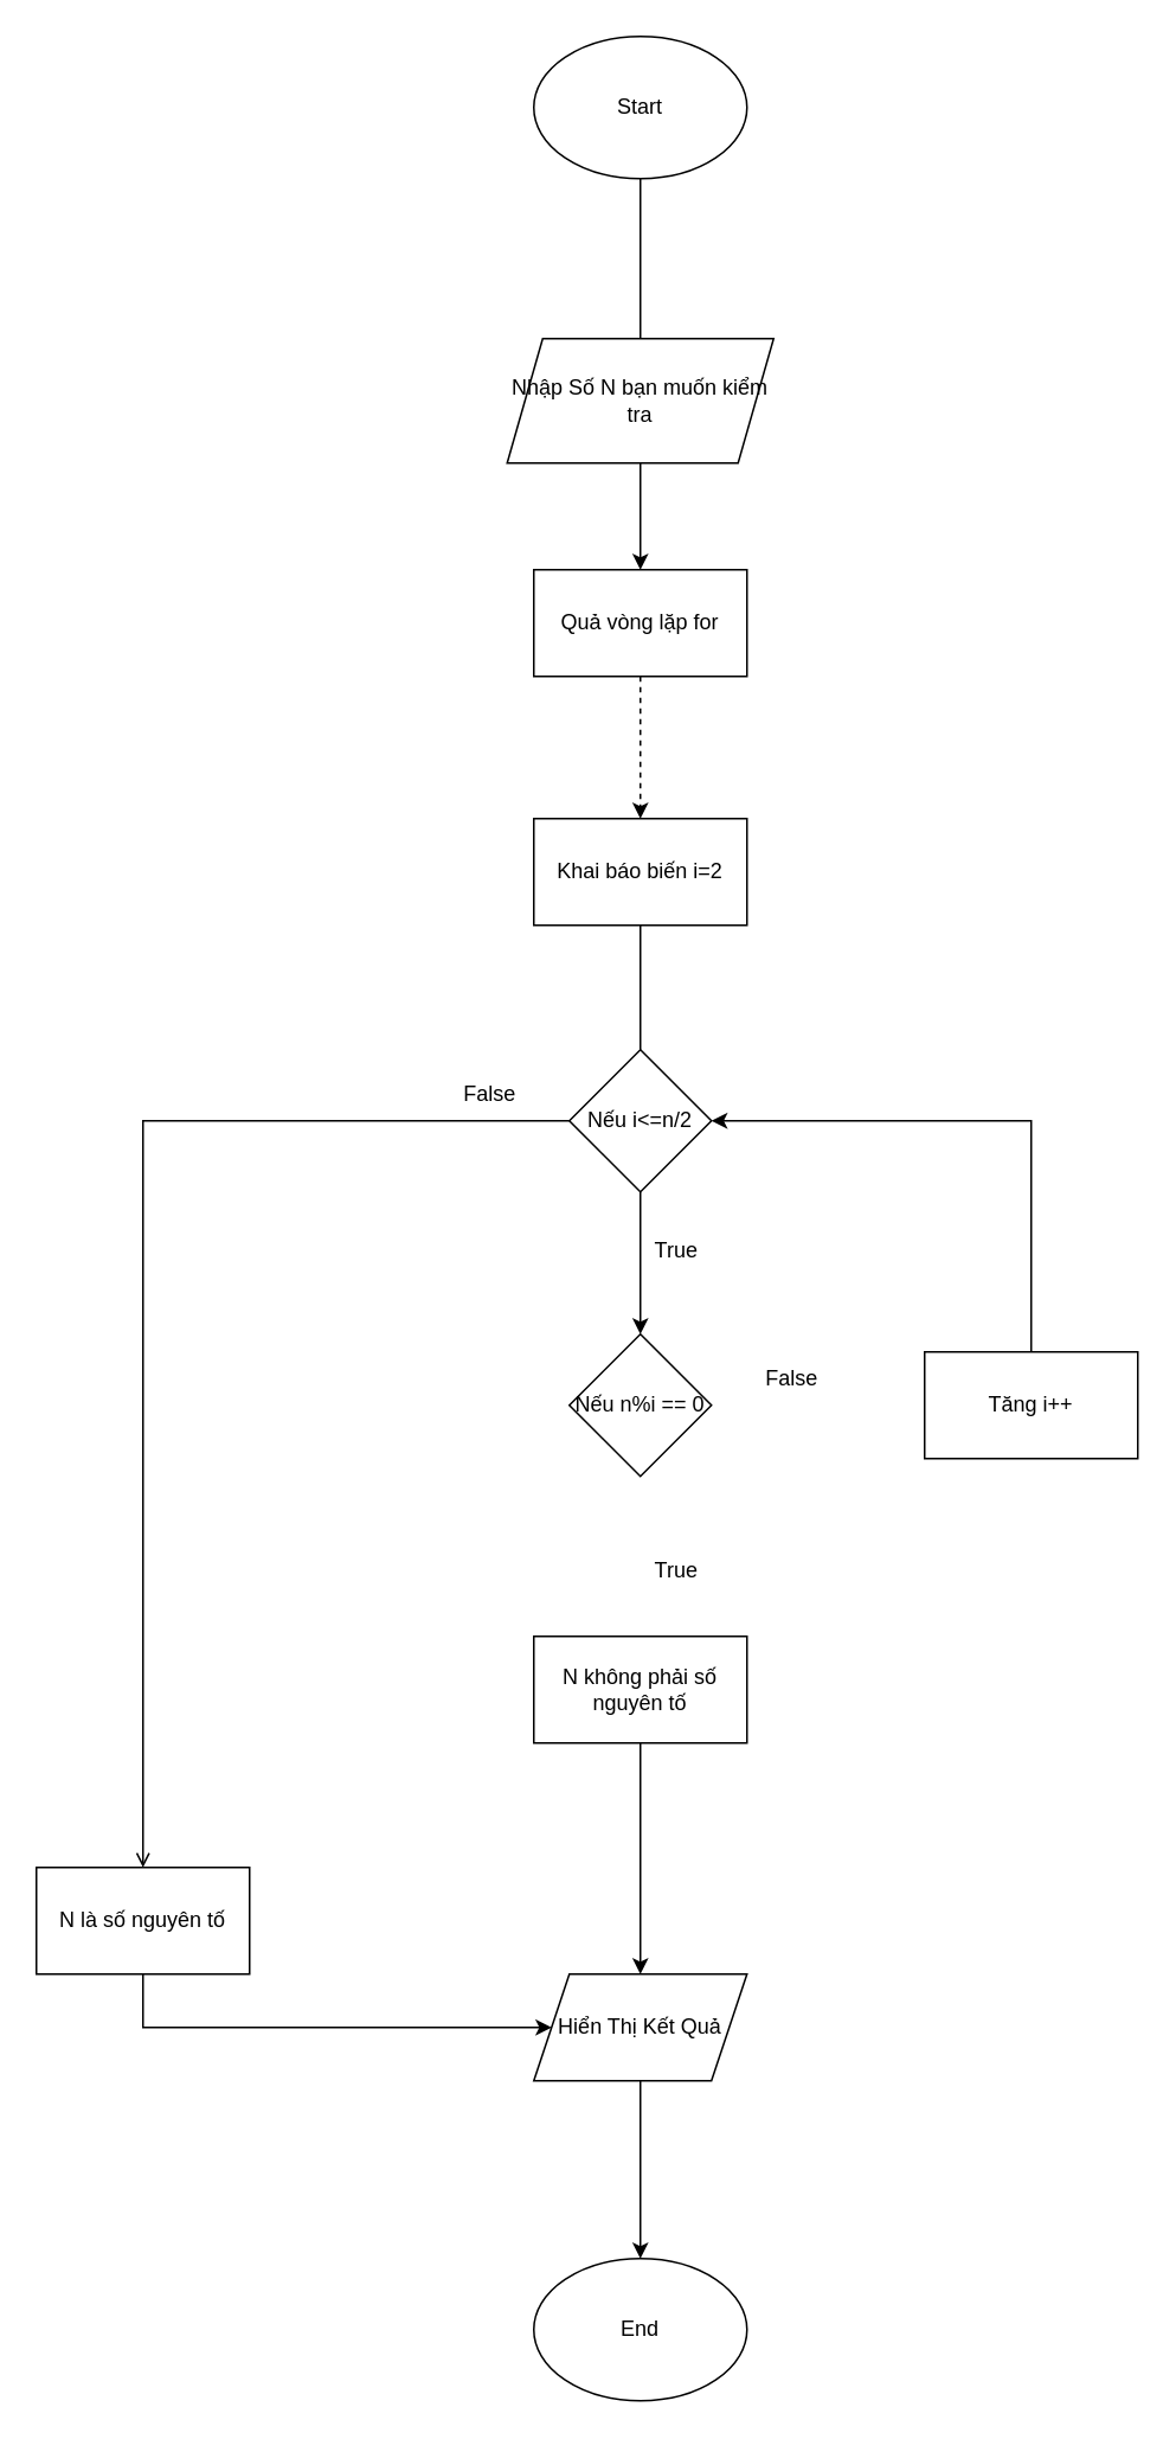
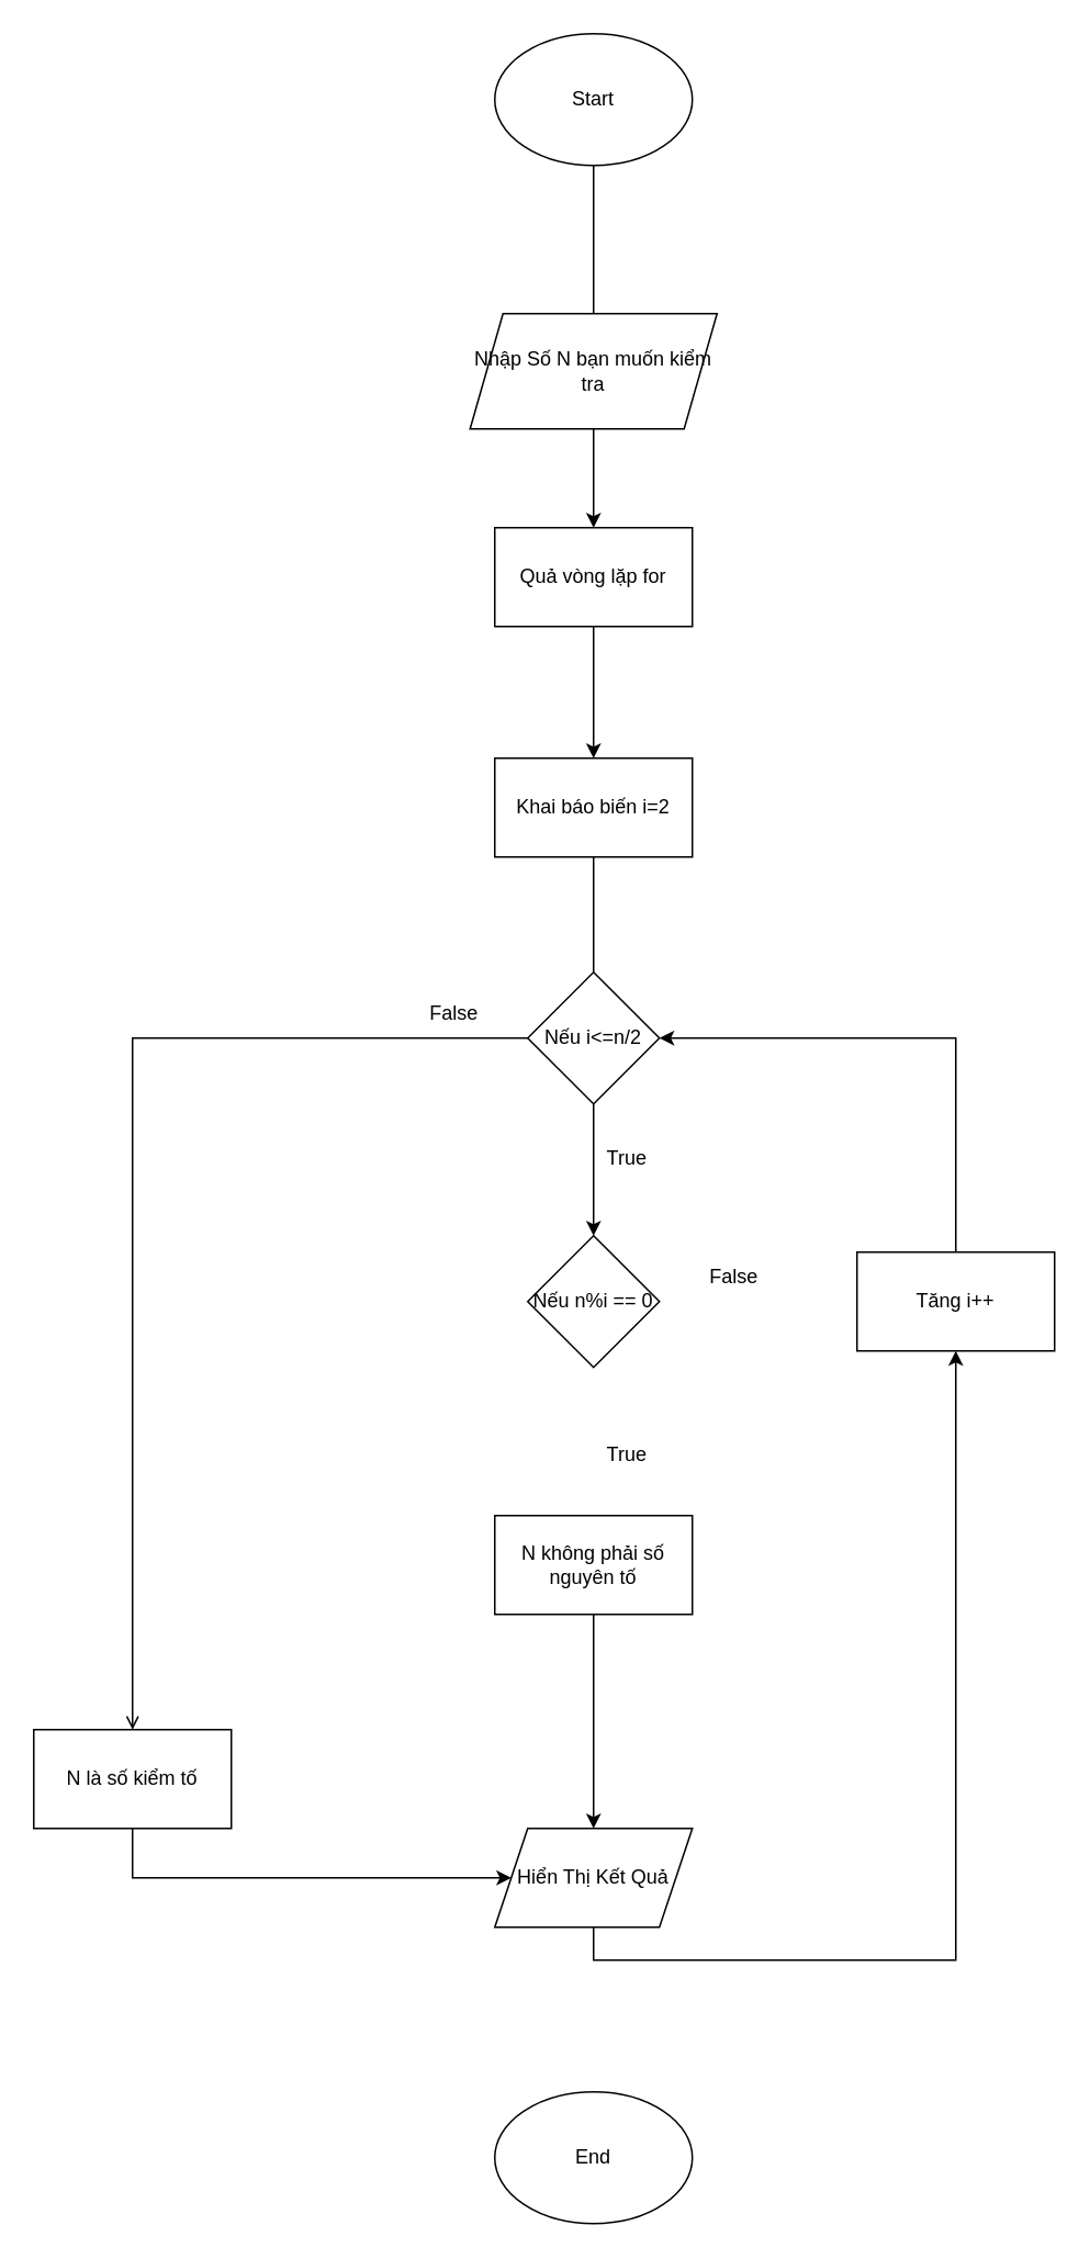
- <mxCell id="6" value="" style="edgeStyle=orthogonalEdgeStyle;rounded=0;orthogonalLoop=1;jettySize=auto;html=1;dashed=1;" edge="1" parent="1" source="7" target="9"><mxGeometry relative="1" as="geometry" /></mxCell>
+ <mxCell id="6" value="" style="edgeStyle=orthogonalEdgeStyle;rounded=0;orthogonalLoop=1;jettySize=auto;html=1;" edge="1" parent="1" source="7" target="9"><mxGeometry relative="1" as="geometry" /></mxCell>
- <mxCell id="24" value="N là số nguyên tố" style="whiteSpace=wrap;html=1;rounded=0;" vertex="1" parent="1"><mxGeometry x="20" y="1050" width="120" height="60" as="geometry" /></mxCell>
+ <mxCell id="24" value="N là số kiểm tố" style="whiteSpace=wrap;html=1;rounded=0;" vertex="1" parent="1"><mxGeometry x="20" y="1050" width="120" height="60" as="geometry" /></mxCell>
- <mxCell id="18" style="edgeStyle=orthogonalEdgeStyle;rounded=0;orthogonalLoop=1;jettySize=auto;html=1;exitX=0.5;exitY=1;exitDx=0;exitDy=0;entryX=0.5;entryY=0;entryDx=0;entryDy=0;" edge="1" parent="1" source="19" target="26"><mxGeometry relative="1" as="geometry" /></mxCell>
+ <mxCell id="18" style="edgeStyle=orthogonalEdgeStyle;rounded=0;orthogonalLoop=1;jettySize=auto;html=1;exitX=0.5;exitY=1;exitDx=0;exitDy=0;" edge="1" parent="1" source="19" target="17"><mxGeometry relative="1" as="geometry" /></mxCell>
